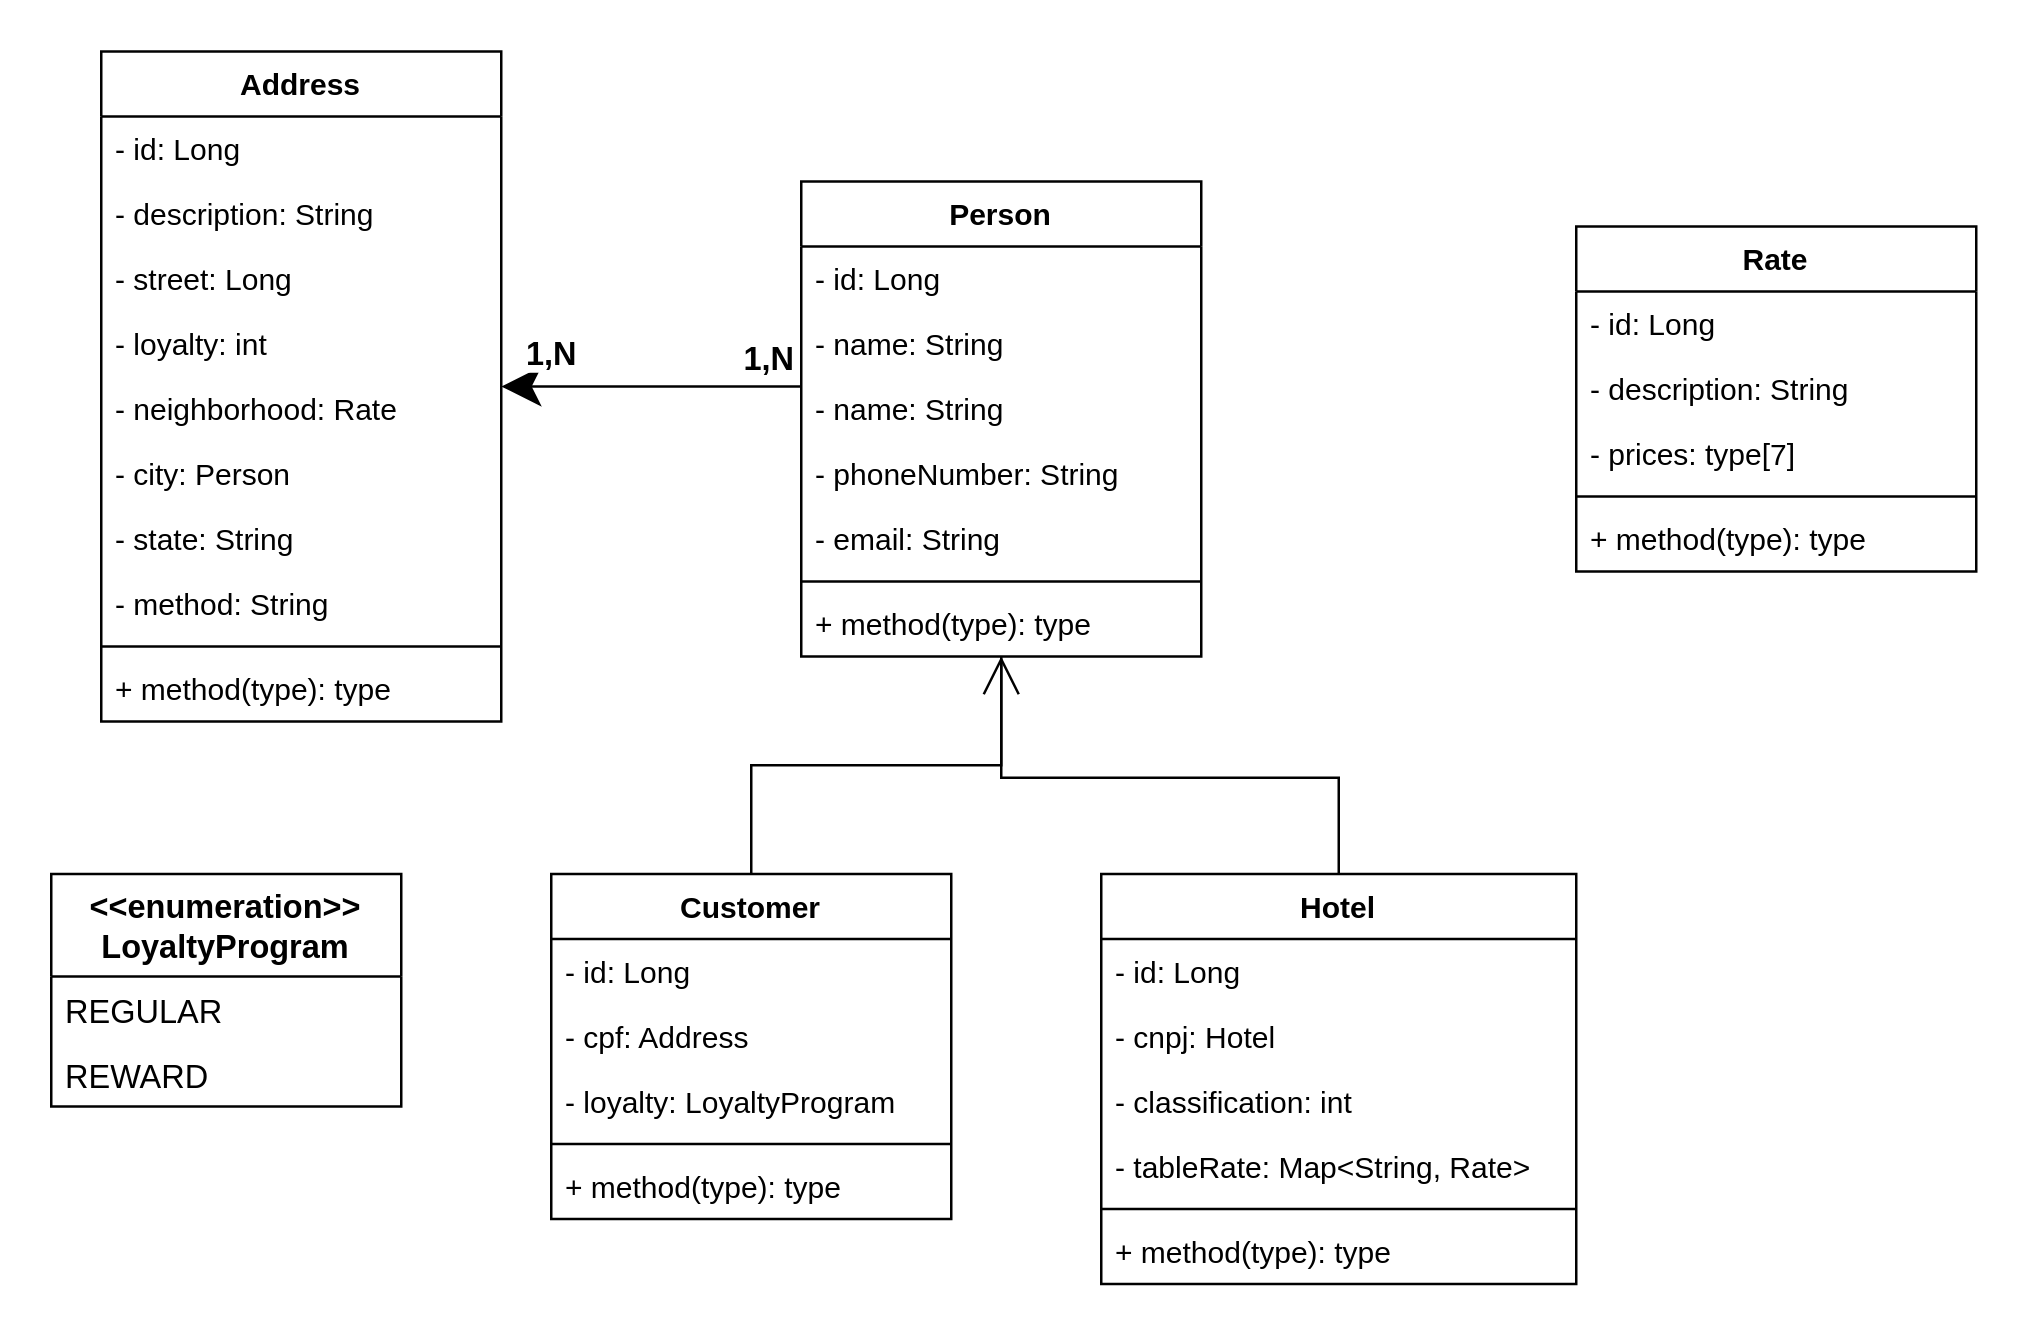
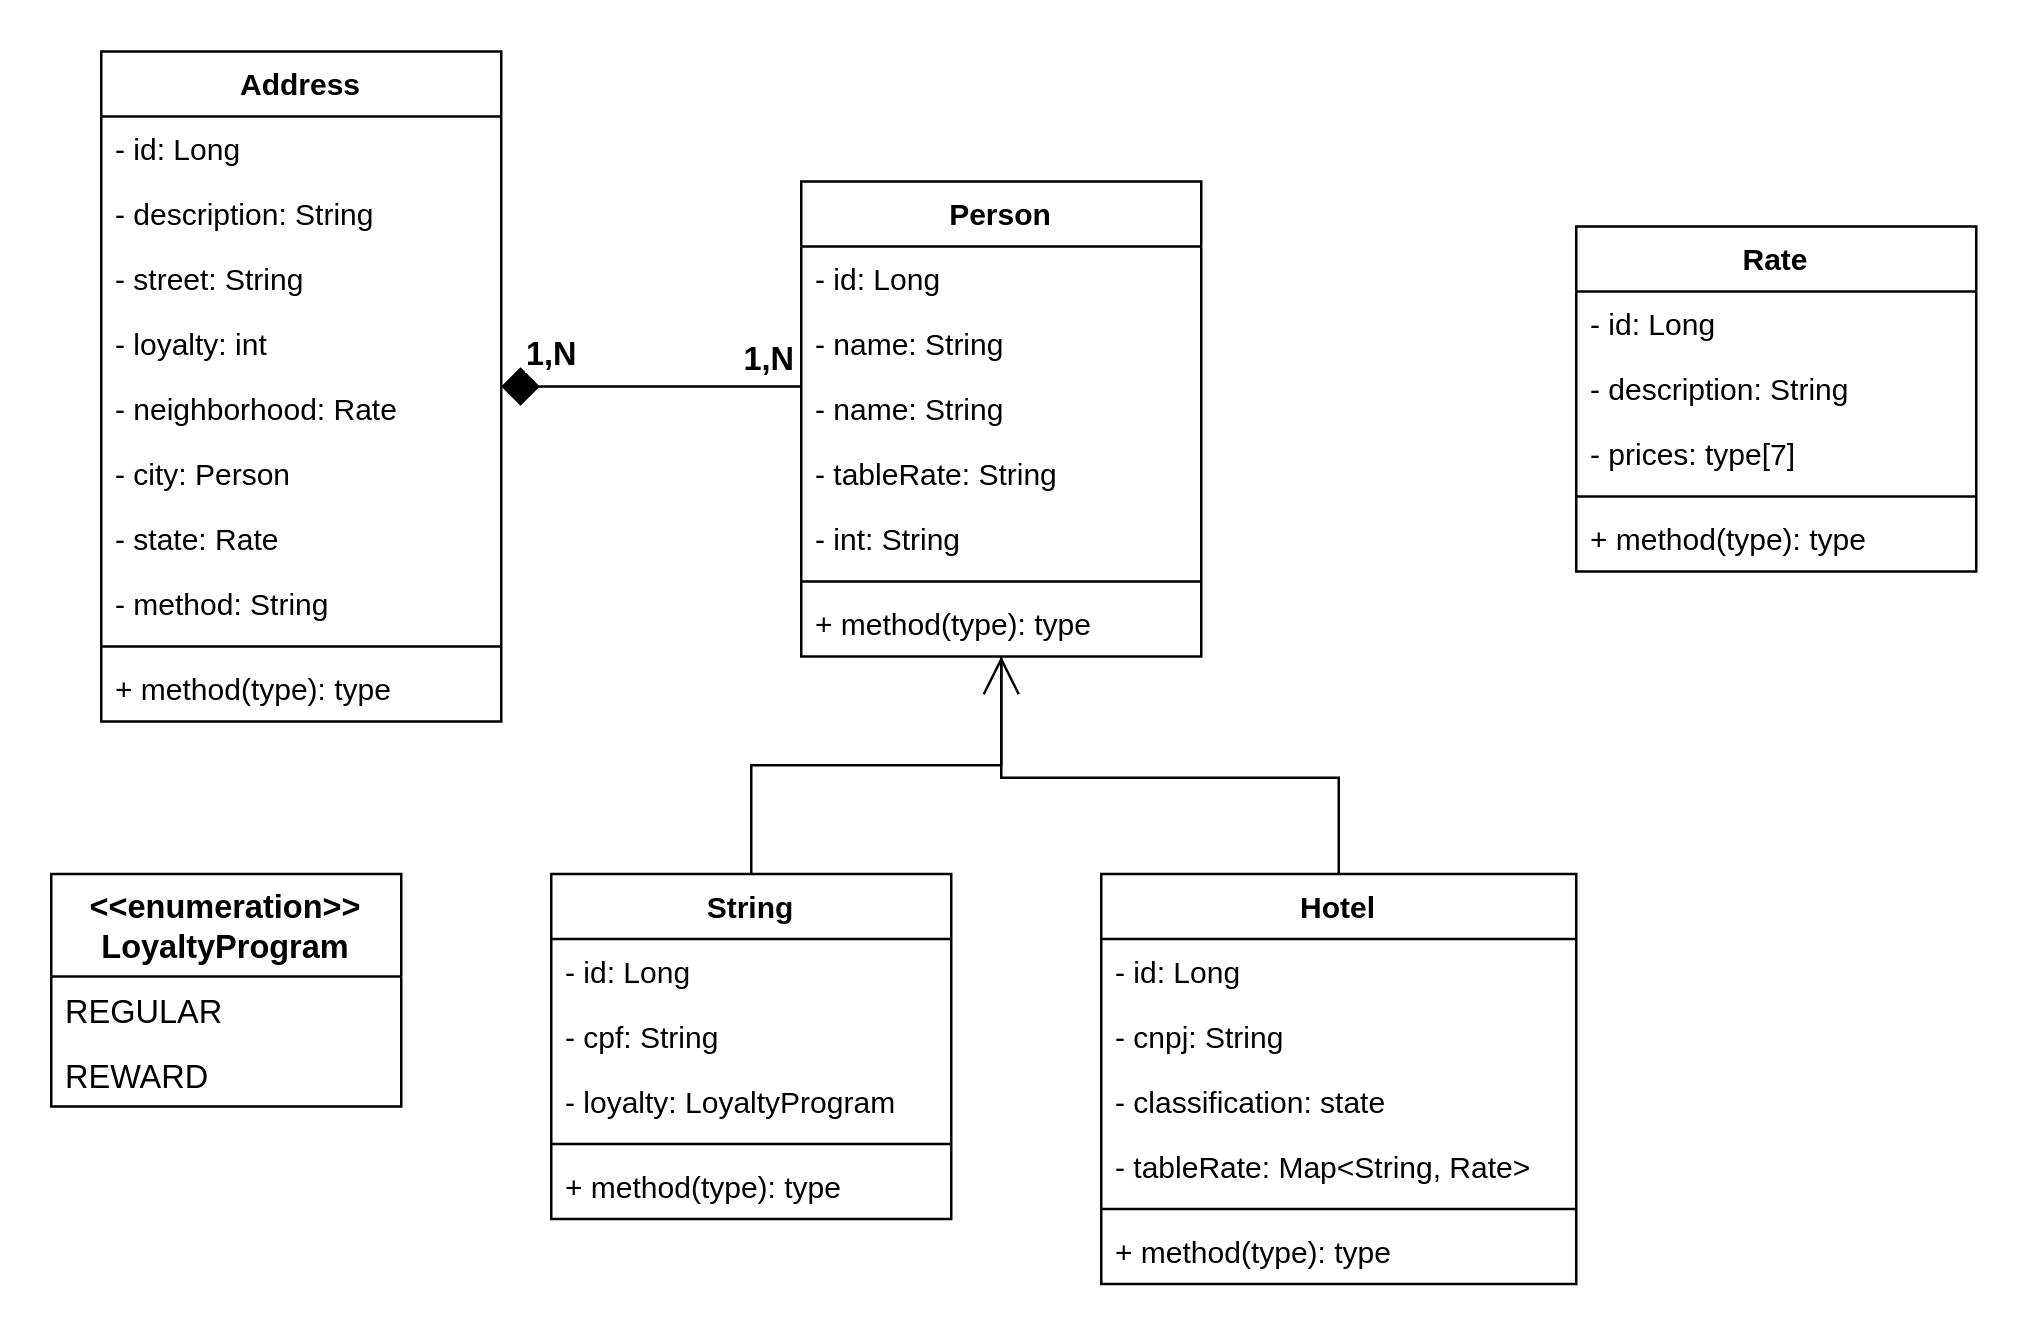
- <mxCell id="26" value="- street: Long" style="text;strokeColor=none;fillColor=none;align=left;verticalAlign=top;spacingLeft=4;spacingRight=4;overflow=hidden;rotatable=0;points=[[0,0.5],[1,0.5]];portConstraint=eastwest;" vertex="1" parent="23"><mxGeometry y="78" width="160" height="26" as="geometry" /></mxCell>
+ <mxCell id="26" value="- street: String" style="text;strokeColor=none;fillColor=none;align=left;verticalAlign=top;spacingLeft=4;spacingRight=4;overflow=hidden;rotatable=0;points=[[0,0.5],[1,0.5]];portConstraint=eastwest;" vertex="1" parent="23"><mxGeometry y="78" width="160" height="26" as="geometry" /></mxCell>
- <mxCell id="34" style="edgeStyle=orthogonalEdgeStyle;rounded=0;jumpSize=6;orthogonalLoop=1;jettySize=auto;html=1;entryX=1;entryY=0.5;entryDx=0;entryDy=0;startArrow=none;startFill=0;endArrow=classic;endFill=1;startSize=13;endSize=13;" edge="1" parent="1" source="37" target="23"><mxGeometry relative="1" as="geometry"><Array as="points"><mxPoint x="290" y="154" /><mxPoint x="290" y="154" /></Array></mxGeometry></mxCell>
+ <mxCell id="34" style="edgeStyle=orthogonalEdgeStyle;rounded=0;jumpSize=6;orthogonalLoop=1;jettySize=auto;html=1;entryX=1;entryY=0.5;entryDx=0;entryDy=0;startArrow=none;startFill=0;endArrow=diamond;endFill=1;startSize=13;endSize=13;" edge="1" parent="1" source="37" target="23"><mxGeometry relative="1" as="geometry"><Array as="points"><mxPoint x="290" y="154" /><mxPoint x="290" y="154" /></Array></mxGeometry></mxCell>
- <mxCell id="41" value="- phoneNumber: String" style="text;strokeColor=none;fillColor=none;align=left;verticalAlign=top;spacingLeft=4;spacingRight=4;overflow=hidden;rotatable=0;points=[[0,0.5],[1,0.5]];portConstraint=eastwest;" parent="37" vertex="1"><mxGeometry y="104" width="160" height="26" as="geometry" /></mxCell>
+ <mxCell id="41" value="- tableRate: String" style="text;strokeColor=none;fillColor=none;align=left;verticalAlign=top;spacingLeft=4;spacingRight=4;overflow=hidden;rotatable=0;points=[[0,0.5],[1,0.5]];portConstraint=eastwest;" parent="37" vertex="1"><mxGeometry y="104" width="160" height="26" as="geometry" /></mxCell>
- <mxCell id="30" value="- state: String" style="text;strokeColor=none;fillColor=none;align=left;verticalAlign=top;spacingLeft=4;spacingRight=4;overflow=hidden;rotatable=0;points=[[0,0.5],[1,0.5]];portConstraint=eastwest;" vertex="1" parent="23"><mxGeometry y="182" width="160" height="26" as="geometry" /></mxCell>
+ <mxCell id="30" value="- state: Rate" style="text;strokeColor=none;fillColor=none;align=left;verticalAlign=top;spacingLeft=4;spacingRight=4;overflow=hidden;rotatable=0;points=[[0,0.5],[1,0.5]];portConstraint=eastwest;" vertex="1" parent="23"><mxGeometry y="182" width="160" height="26" as="geometry" /></mxCell>
- <mxCell id="42" value="- email: String" style="text;strokeColor=none;fillColor=none;align=left;verticalAlign=top;spacingLeft=4;spacingRight=4;overflow=hidden;rotatable=0;points=[[0,0.5],[1,0.5]];portConstraint=eastwest;" parent="37" vertex="1"><mxGeometry y="130" width="160" height="26" as="geometry" /></mxCell>
+ <mxCell id="42" value="- int: String" style="text;strokeColor=none;fillColor=none;align=left;verticalAlign=top;spacingLeft=4;spacingRight=4;overflow=hidden;rotatable=0;points=[[0,0.5],[1,0.5]];portConstraint=eastwest;" parent="37" vertex="1"><mxGeometry y="130" width="160" height="26" as="geometry" /></mxCell>
- <mxCell id="17" value="Customer" style="swimlane;fontStyle=1;align=center;verticalAlign=top;childLayout=stackLayout;horizontal=1;startSize=26;horizontalStack=0;resizeParent=1;resizeParentMax=0;resizeLast=0;collapsible=1;marginBottom=0;" parent="1" vertex="1"><mxGeometry x="220" y="349" width="160" height="138" as="geometry" /></mxCell>
+ <mxCell id="17" value="String" style="swimlane;fontStyle=1;align=center;verticalAlign=top;childLayout=stackLayout;horizontal=1;startSize=26;horizontalStack=0;resizeParent=1;resizeParentMax=0;resizeLast=0;collapsible=1;marginBottom=0;" parent="1" vertex="1"><mxGeometry x="220" y="349" width="160" height="138" as="geometry" /></mxCell>
- <mxCell id="19" value="- cpf: Address" style="text;strokeColor=none;fillColor=none;align=left;verticalAlign=top;spacingLeft=4;spacingRight=4;overflow=hidden;rotatable=0;points=[[0,0.5],[1,0.5]];portConstraint=eastwest;" parent="17" vertex="1"><mxGeometry y="52" width="160" height="26" as="geometry" /></mxCell>
+ <mxCell id="19" value="- cpf: String" style="text;strokeColor=none;fillColor=none;align=left;verticalAlign=top;spacingLeft=4;spacingRight=4;overflow=hidden;rotatable=0;points=[[0,0.5],[1,0.5]];portConstraint=eastwest;" parent="17" vertex="1"><mxGeometry y="52" width="160" height="26" as="geometry" /></mxCell>
- <mxCell id="5" value="- cnpj: Hotel" style="text;strokeColor=none;fillColor=none;align=left;verticalAlign=top;spacingLeft=4;spacingRight=4;overflow=hidden;rotatable=0;points=[[0,0.5],[1,0.5]];portConstraint=eastwest;" vertex="1" parent="3"><mxGeometry y="52" width="190" height="26" as="geometry" /></mxCell>
+ <mxCell id="5" value="- cnpj: String" style="text;strokeColor=none;fillColor=none;align=left;verticalAlign=top;spacingLeft=4;spacingRight=4;overflow=hidden;rotatable=0;points=[[0,0.5],[1,0.5]];portConstraint=eastwest;" vertex="1" parent="3"><mxGeometry y="52" width="190" height="26" as="geometry" /></mxCell>
- <mxCell id="6" value="- classification: int" style="text;strokeColor=none;fillColor=none;align=left;verticalAlign=top;spacingLeft=4;spacingRight=4;overflow=hidden;rotatable=0;points=[[0,0.5],[1,0.5]];portConstraint=eastwest;" vertex="1" parent="3"><mxGeometry y="78" width="190" height="26" as="geometry" /></mxCell>
+ <mxCell id="6" value="- classification: state" style="text;strokeColor=none;fillColor=none;align=left;verticalAlign=top;spacingLeft=4;spacingRight=4;overflow=hidden;rotatable=0;points=[[0,0.5],[1,0.5]];portConstraint=eastwest;" vertex="1" parent="3"><mxGeometry y="78" width="190" height="26" as="geometry" /></mxCell>
